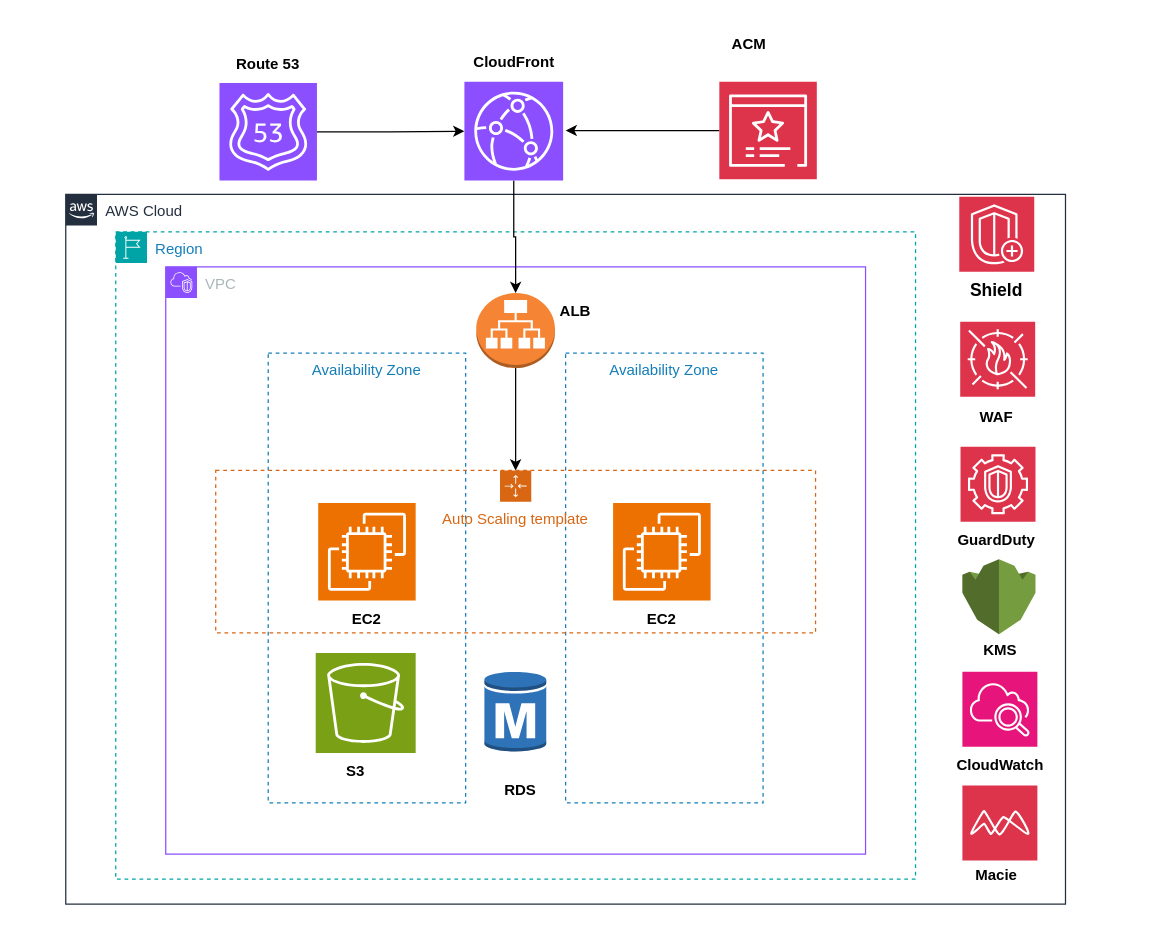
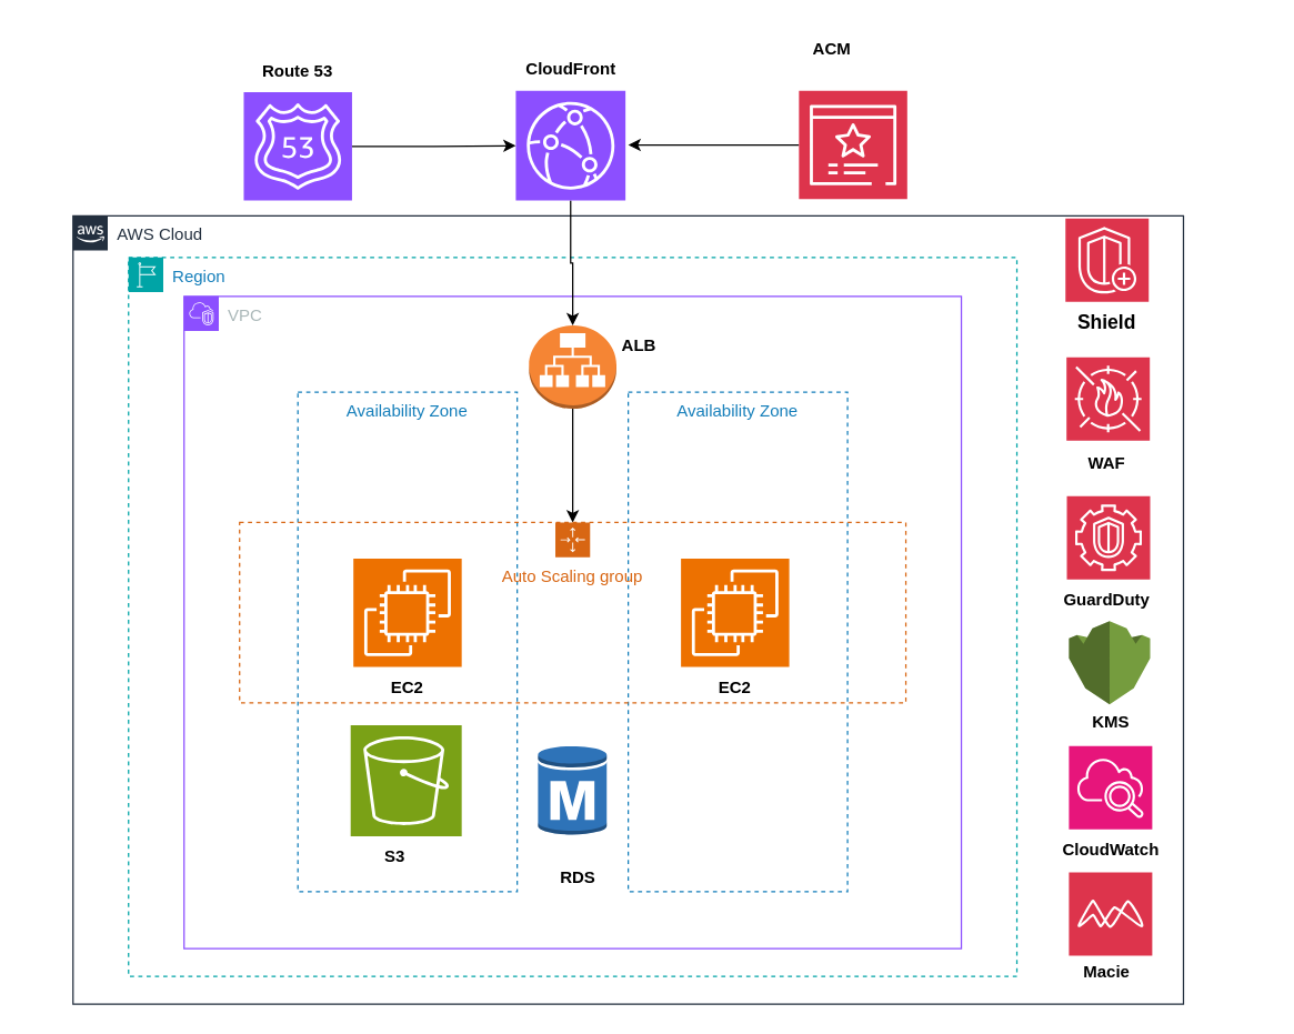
- <mxCell id="28" value="Auto Scaling template" style="points=[[0,0],[0.25,0],[0.5,0],[0.75,0],[1,0],[1,0.25],[1,0.5],[1,0.75],[1,1],[0.75,1],[0.5,1],[0.25,1],[0,1],[0,0.75],[0,0.5],[0,0.25]];outlineConnect=0;gradientColor=none;html=1;whiteSpace=wrap;fontSize=12;fontStyle=0;container=1;pointerEvents=0;collapsible=0;recursiveResize=0;shape=mxgraph.aws4.groupCenter;grIcon=mxgraph.aws4.group_auto_scaling_group;grStroke=1;strokeColor=#D86613;fillColor=none;verticalAlign=top;align=center;fontColor=#D86613;dashed=1;spacingTop=25;" vertex="1" parent="20"><mxGeometry x="40" y="163" width="480" height="130" as="geometry" /></mxCell>
+ <mxCell id="28" value="Auto Scaling group" style="points=[[0,0],[0.25,0],[0.5,0],[0.75,0],[1,0],[1,0.25],[1,0.5],[1,0.75],[1,1],[0.75,1],[0.5,1],[0.25,1],[0,1],[0,0.75],[0,0.5],[0,0.25]];outlineConnect=0;gradientColor=none;html=1;whiteSpace=wrap;fontSize=12;fontStyle=0;container=1;pointerEvents=0;collapsible=0;recursiveResize=0;shape=mxgraph.aws4.groupCenter;grIcon=mxgraph.aws4.group_auto_scaling_group;grStroke=1;strokeColor=#D86613;fillColor=none;verticalAlign=top;align=center;fontColor=#D86613;dashed=1;spacingTop=25;" vertex="1" parent="20"><mxGeometry x="40" y="163" width="480" height="130" as="geometry" /></mxCell>
